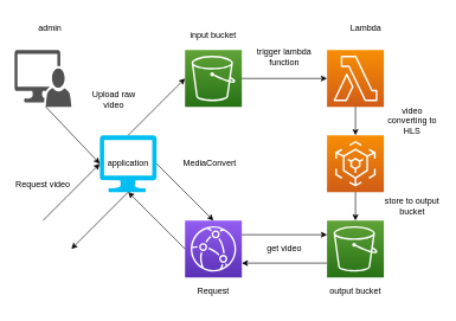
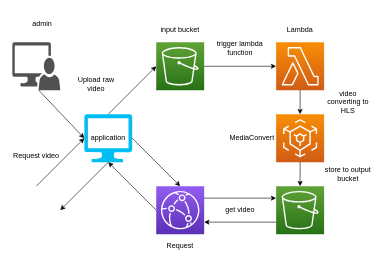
- <mxCell id="26" value="Lambda" style="text;html=1;strokeColor=none;fillColor=none;align=center;verticalAlign=middle;whiteSpace=wrap;rounded=0;" vertex="1" parent="1"><mxGeometry x="475" y="20" width="80" height="40" as="geometry" /></mxCell>
+ <mxCell id="26" value="Lambda" style="text;html=1;strokeColor=none;fillColor=none;align=center;verticalAlign=middle;whiteSpace=wrap;rounded=0;" vertex="1" parent="1"><mxGeometry x="460" width="80" height="40" as="geometry" y="30" /></mxCell>
- <mxCell id="27" value="MediaConvert" style="text;html=1;strokeColor=none;fillColor=none;align=center;verticalAlign=middle;whiteSpace=wrap;rounded=0;" vertex="1" parent="1"><mxGeometry x="255" y="210" width="80" height="40" as="geometry" /></mxCell>
+ <mxCell id="27" value="MediaConvert" style="text;html=1;strokeColor=none;fillColor=none;align=center;verticalAlign=middle;whiteSpace=wrap;rounded=0;" vertex="1" parent="1"><mxGeometry x="380" y="210" width="80" height="40" as="geometry" /></mxCell>
- <mxCell id="23" value="output bucket" style="text;html=1;strokeColor=none;fillColor=none;align=center;verticalAlign=middle;whiteSpace=wrap;rounded=0;" vertex="1" parent="1"><mxGeometry x="460" y="390" width="80" height="40" as="geometry" /></mxCell>
